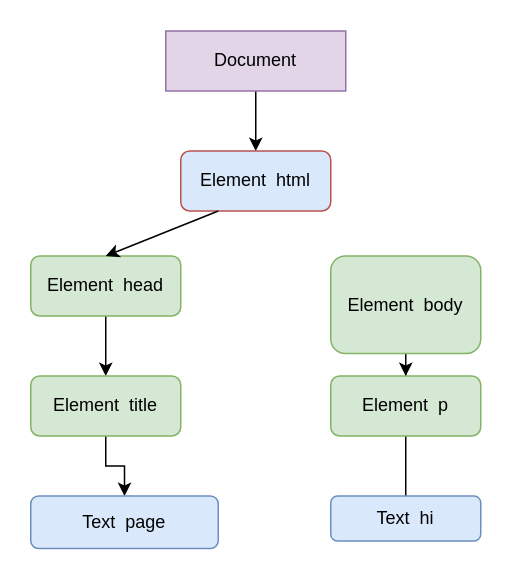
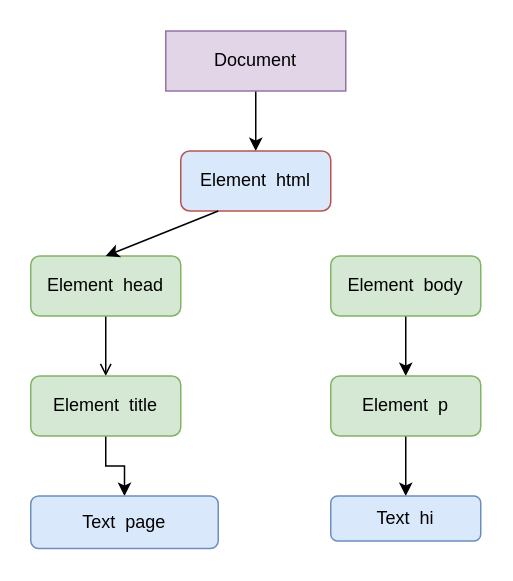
- <mxCell id="8" value="Element&amp;nbsp; body" style="rounded=1;whiteSpace=wrap;html=1;fillColor=#d5e8d4;strokeColor=#82b366;" vertex="1" parent="1"><mxGeometry x="220" y="170" width="100" height="65" as="geometry" /></mxCell>
+ <mxCell id="8" value="Element&amp;nbsp; body" style="rounded=1;whiteSpace=wrap;html=1;fillColor=#d5e8d4;strokeColor=#82b366;" vertex="1" parent="1"><mxGeometry x="220" y="170" width="100" height="40" as="geometry" /></mxCell>
- <mxCell id="5" style="edgeStyle=orthogonalEdgeStyle;rounded=0;orthogonalLoop=1;jettySize=auto;html=1;entryX=0.5;entryY=0;entryDx=0;entryDy=0;" edge="1" parent="1" source="6" target="10"><mxGeometry relative="1" as="geometry" /></mxCell>
+ <mxCell id="5" style="edgeStyle=orthogonalEdgeStyle;rounded=0;orthogonalLoop=1;jettySize=auto;html=1;entryX=0.5;entryY=0;entryDx=0;entryDy=0;endArrow=open;" edge="1" parent="1" source="6" target="10"><mxGeometry relative="1" as="geometry" /></mxCell>
- <mxCell id="12" style="edgeStyle=orthogonalEdgeStyle;rounded=0;orthogonalLoop=1;jettySize=auto;html=1;entryX=0.5;entryY=0;entryDx=0;entryDy=0;endArrow=none;" edge="1" parent="1" source="13" target="14"><mxGeometry relative="1" as="geometry" /></mxCell>
+ <mxCell id="12" style="edgeStyle=orthogonalEdgeStyle;rounded=0;orthogonalLoop=1;jettySize=auto;html=1;entryX=0.5;entryY=0;entryDx=0;entryDy=0;" edge="1" parent="1" source="13" target="14"><mxGeometry relative="1" as="geometry" /></mxCell>
